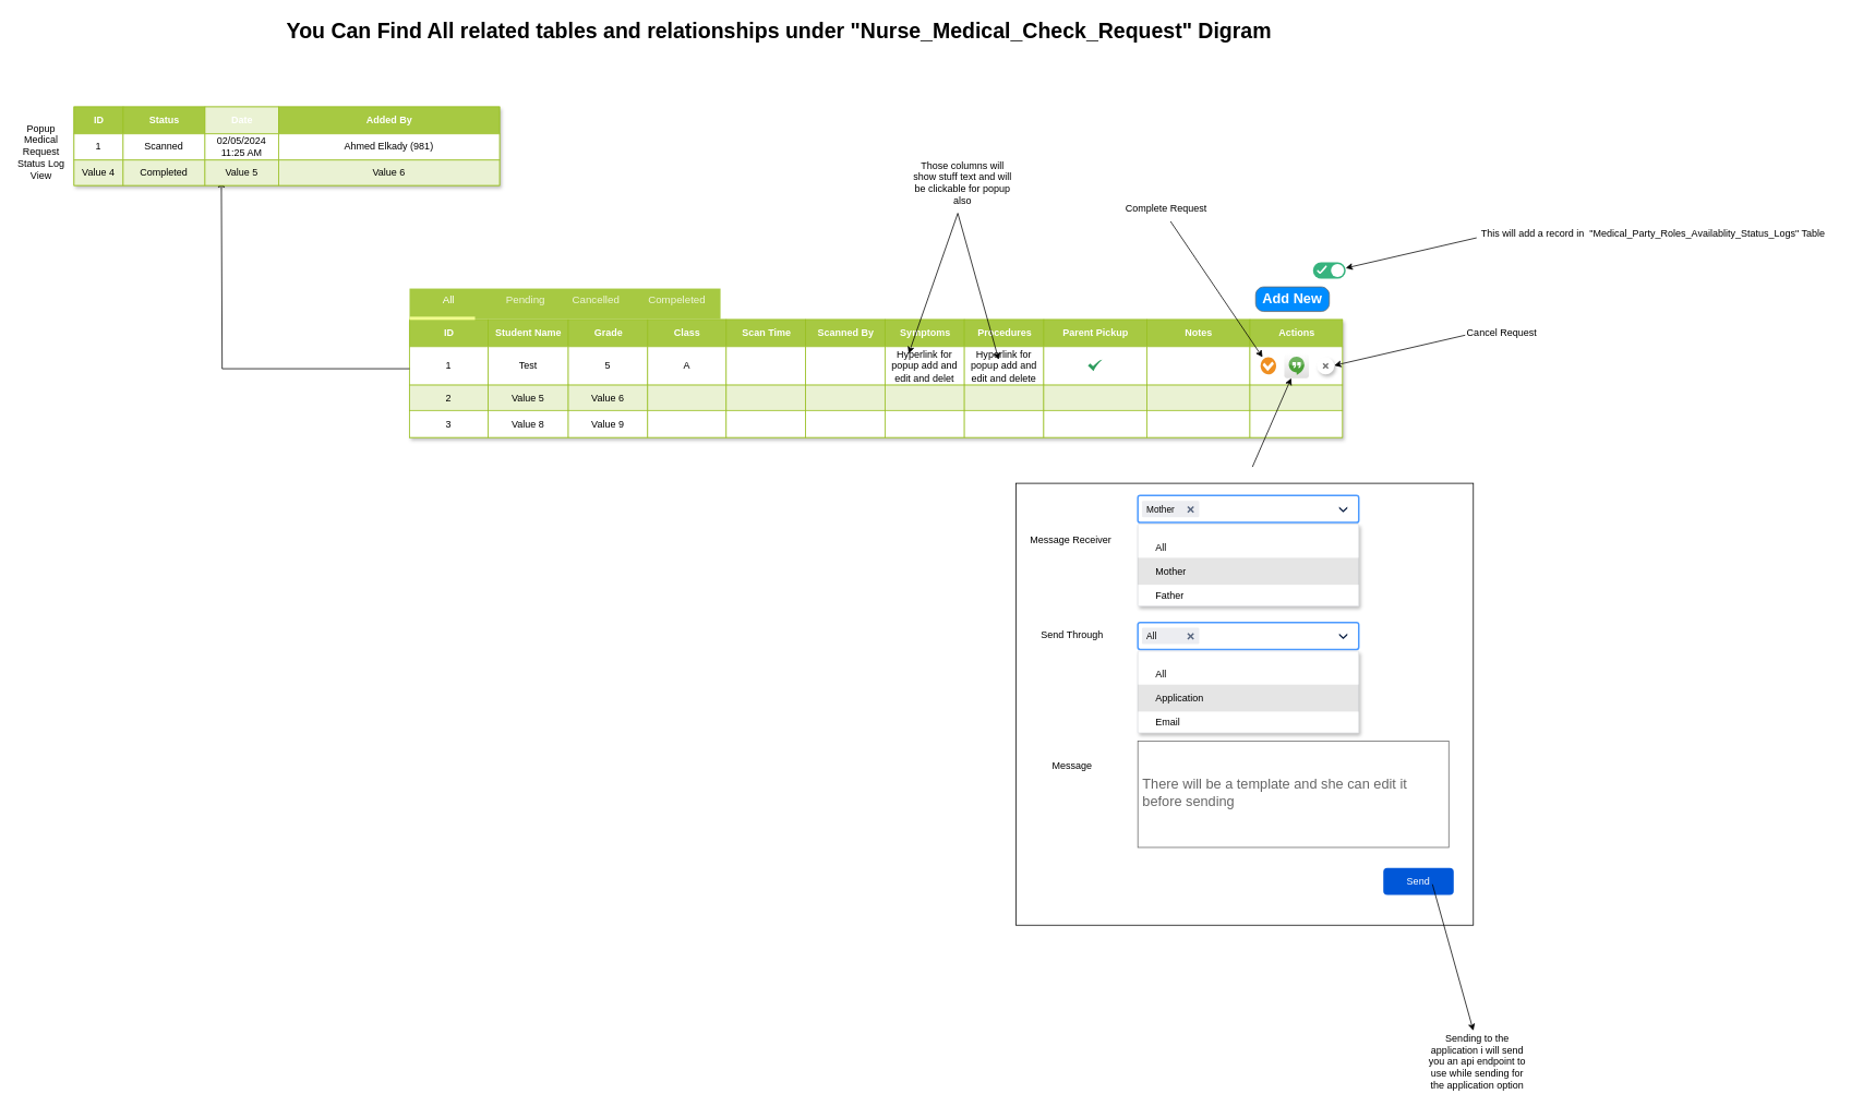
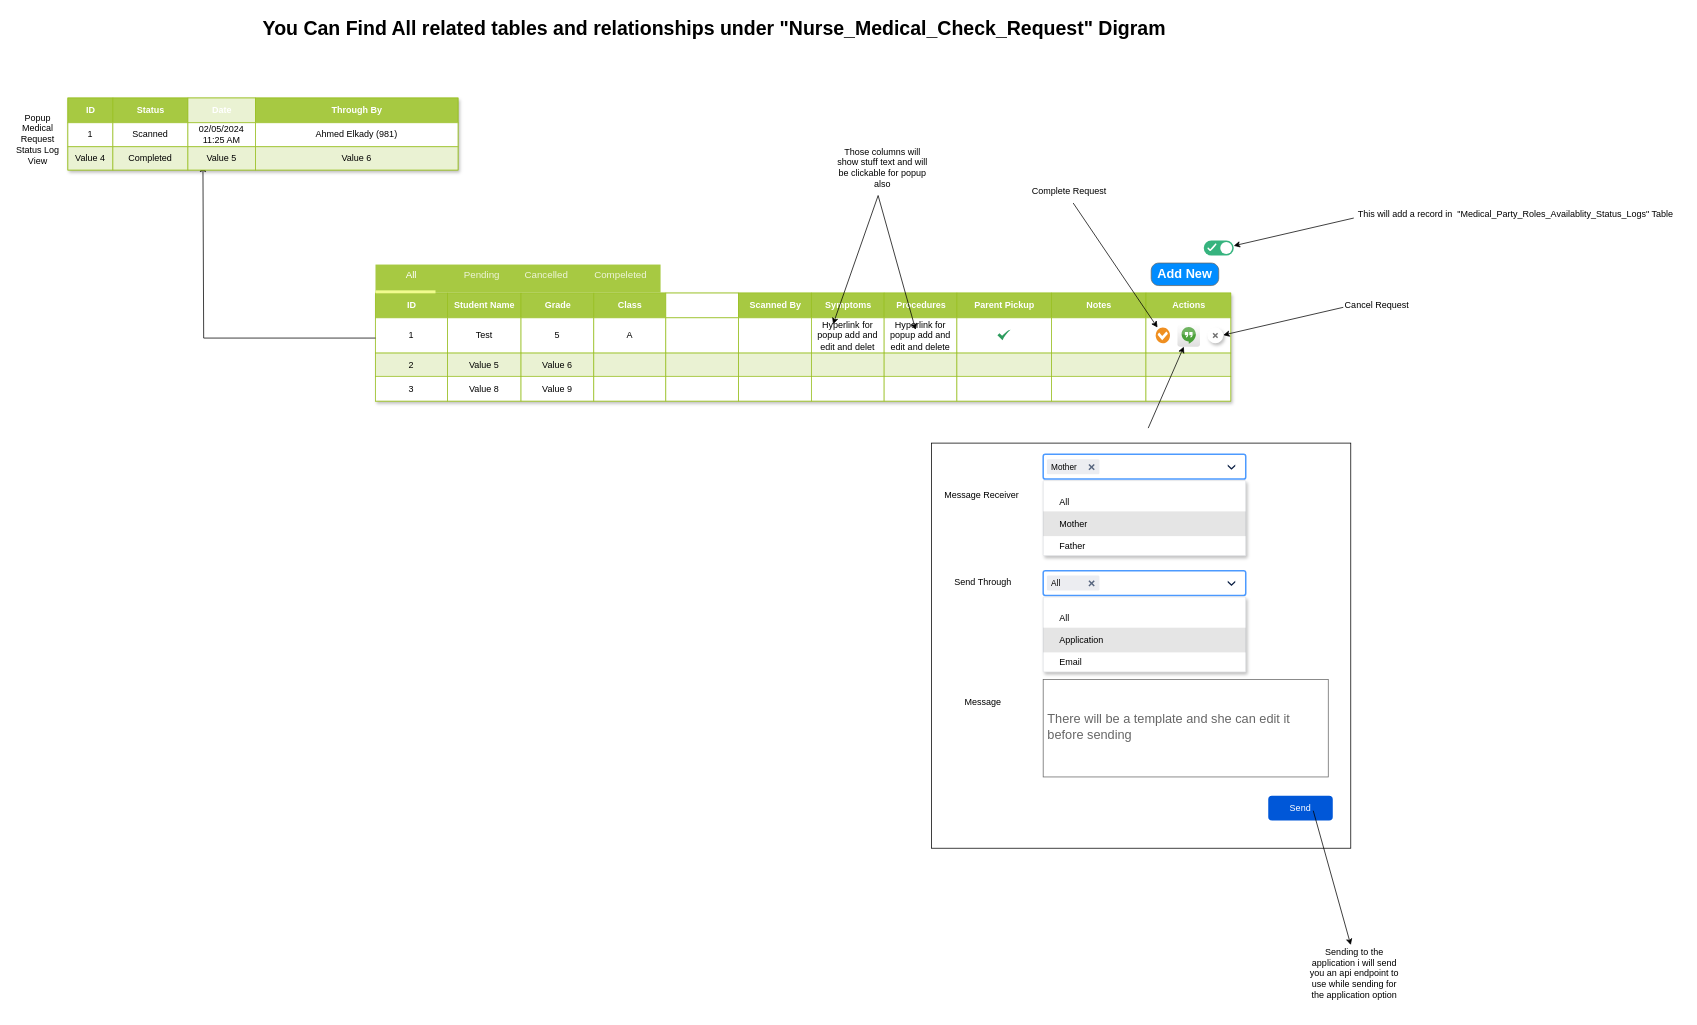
- <mxCell id="71" value="Added By" style="connectable=0;recursiveResize=0;strokeColor=inherit;fillColor=#A7C942;align=center;fontStyle=1;fontColor=#FFFFFF;html=1;" vertex="1" parent="67"><mxGeometry x="250" width="270" height="33" as="geometry"><mxRectangle width="270" height="33" as="alternateBounds" /></mxGeometry></mxCell>
+ <mxCell id="71" value="Through By" style="connectable=0;recursiveResize=0;strokeColor=inherit;fillColor=#A7C942;align=center;fontStyle=1;fontColor=#FFFFFF;html=1;" vertex="1" parent="67"><mxGeometry x="250" width="270" height="33" as="geometry"><mxRectangle width="270" height="33" as="alternateBounds" /></mxGeometry></mxCell>
- <mxCell id="8" value="Scan Time" style="connectable=0;recursiveResize=0;strokeColor=inherit;fillColor=#A7C942;align=center;fontStyle=1;fontColor=#FFFFFF;html=1;" vertex="1" parent="3"><mxGeometry x="387" width="97" height="33" as="geometry"><mxRectangle width="97" height="33" as="alternateBounds" /></mxGeometry></mxCell>
+ <mxCell id="8" value="Scan Time" style="connectable=0;recursiveResize=0;strokeColor=inherit;fillColor=#ffffff;align=center;fontStyle=1;fontColor=#FFFFFF;html=1;" vertex="1" parent="3"><mxGeometry x="387" width="97" height="33" as="geometry"><mxRectangle width="97" height="33" as="alternateBounds" /></mxGeometry></mxCell>
